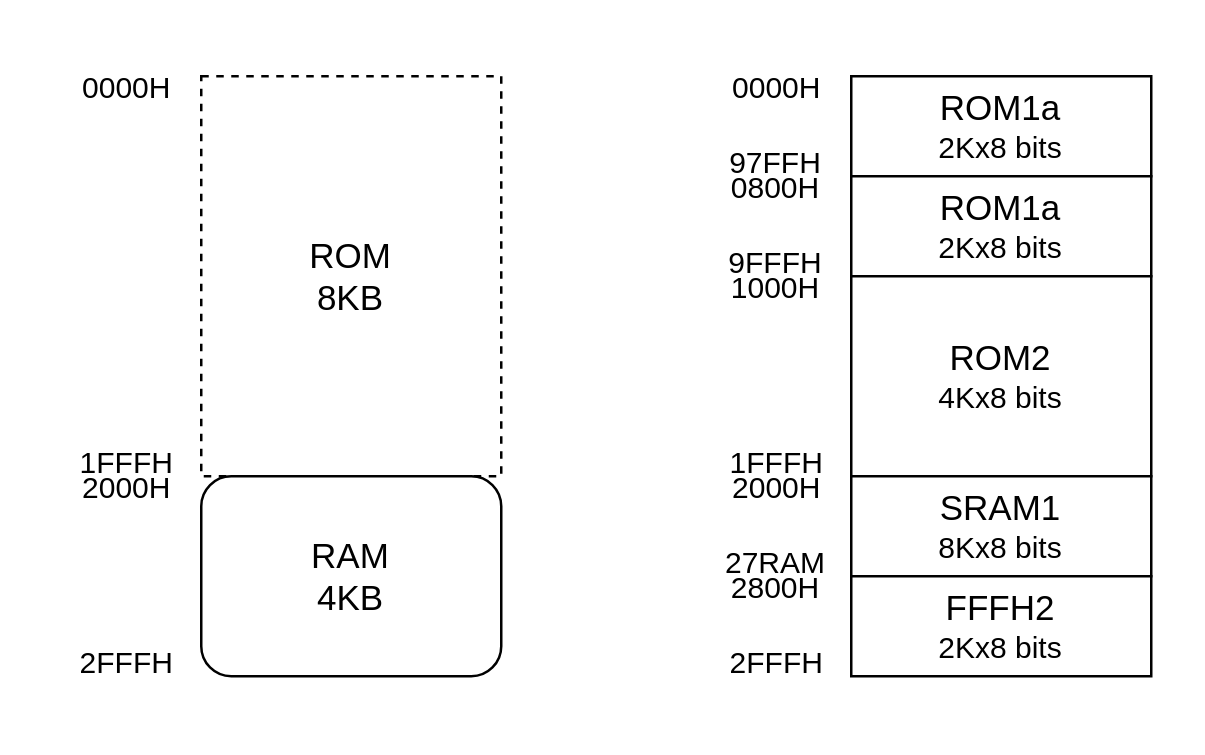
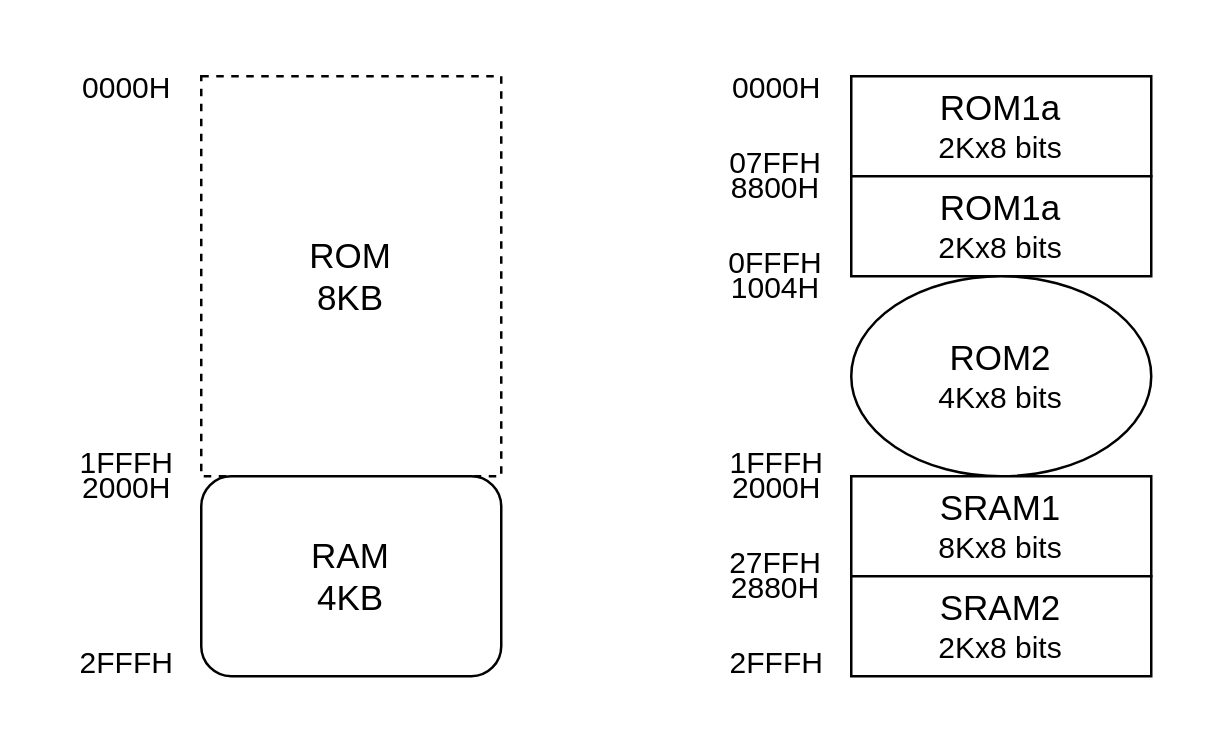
- <mxCell id="20" value="97FFH" style="text;html=1;align=center;verticalAlign=middle;whiteSpace=wrap;rounded=0;" vertex="1" parent="1"><mxGeometry x="280" y="50" width="60" height="30" as="geometry" /></mxCell>
+ <mxCell id="20" value="07FFH" style="text;html=1;align=center;verticalAlign=middle;whiteSpace=wrap;rounded=0;" vertex="1" parent="1"><mxGeometry x="280" y="50" width="60" height="30" as="geometry" /></mxCell>
- <mxCell id="19" value="0800H" style="text;html=1;align=center;verticalAlign=middle;whiteSpace=wrap;rounded=0;" vertex="1" parent="1"><mxGeometry x="280" y="60" width="60" height="30" as="geometry" /></mxCell>
+ <mxCell id="19" value="8800H" style="text;html=1;align=center;verticalAlign=middle;whiteSpace=wrap;rounded=0;" vertex="1" parent="1"><mxGeometry x="280" y="60" width="60" height="30" as="geometry" /></mxCell>
- <mxCell id="18" value="9FFFH" style="text;html=1;align=center;verticalAlign=middle;whiteSpace=wrap;rounded=0;" vertex="1" parent="1"><mxGeometry x="280" y="90" width="60" height="30" as="geometry" /></mxCell>
+ <mxCell id="18" value="0FFFH" style="text;html=1;align=center;verticalAlign=middle;whiteSpace=wrap;rounded=0;" vertex="1" parent="1"><mxGeometry x="280" y="90" width="60" height="30" as="geometry" /></mxCell>
- <mxCell id="17" value="&lt;div&gt;1000H&lt;/div&gt;" style="text;html=1;align=center;verticalAlign=middle;whiteSpace=wrap;rounded=0;" vertex="1" parent="1"><mxGeometry x="280" y="100" width="60" height="30" as="geometry" /></mxCell>
+ <mxCell id="17" value="&lt;div&gt;1004H&lt;/div&gt;" style="text;html=1;align=center;verticalAlign=middle;whiteSpace=wrap;rounded=0;" vertex="1" parent="1"><mxGeometry x="280" y="100" width="60" height="30" as="geometry" /></mxCell>
- <mxCell id="14" value="&lt;div style=&quot;font-size: 13px;&quot;&gt;&lt;font style=&quot;font-size: 14px;&quot;&gt;ROM2&lt;/font&gt;&lt;/div&gt;&lt;div&gt;4Kx8 bits&lt;br&gt;&lt;/div&gt;" style="rounded=0;whiteSpace=wrap;html=1;" vertex="1" parent="1"><mxGeometry x="340" y="110" width="120" height="80" as="geometry" /></mxCell>
+ <mxCell id="14" value="&lt;div style=&quot;font-size: 13px;&quot;&gt;&lt;font style=&quot;font-size: 14px;&quot;&gt;ROM2&lt;/font&gt;&lt;/div&gt;&lt;div&gt;4Kx8 bits&lt;br&gt;&lt;/div&gt;" style="ellipse;whiteSpace=wrap;html=1;" vertex="1" parent="1"><mxGeometry x="340" y="110" width="120" height="80" as="geometry" /></mxCell>
- <mxCell id="21" value="27RAM" style="text;html=1;align=center;verticalAlign=middle;whiteSpace=wrap;rounded=0;" vertex="1" parent="1"><mxGeometry x="280" y="210" width="60" height="30" as="geometry" /></mxCell>
+ <mxCell id="21" value="27FFH" style="text;html=1;align=center;verticalAlign=middle;whiteSpace=wrap;rounded=0;" vertex="1" parent="1"><mxGeometry x="280" y="210" width="60" height="30" as="geometry" /></mxCell>
- <mxCell id="22" value="2800H" style="text;html=1;align=center;verticalAlign=middle;whiteSpace=wrap;rounded=0;" vertex="1" parent="1"><mxGeometry x="280" y="220" width="60" height="30" as="geometry" /></mxCell>
+ <mxCell id="22" value="2880H" style="text;html=1;align=center;verticalAlign=middle;whiteSpace=wrap;rounded=0;" vertex="1" parent="1"><mxGeometry x="280" y="220" width="60" height="30" as="geometry" /></mxCell>
- <mxCell id="16" value="&lt;div&gt;&lt;font style=&quot;font-size: 14px;&quot;&gt;FFFH2&lt;/font&gt;&lt;/div&gt;2Kx8 bits" style="rounded=0;whiteSpace=wrap;html=1;" vertex="1" parent="1"><mxGeometry x="340" y="230" width="120" height="40" as="geometry" /></mxCell>
+ <mxCell id="16" value="&lt;div&gt;&lt;font style=&quot;font-size: 14px;&quot;&gt;SRAM2&lt;/font&gt;&lt;/div&gt;2Kx8 bits" style="rounded=0;whiteSpace=wrap;html=1;" vertex="1" parent="1"><mxGeometry x="340" y="230" width="120" height="40" as="geometry" /></mxCell>
